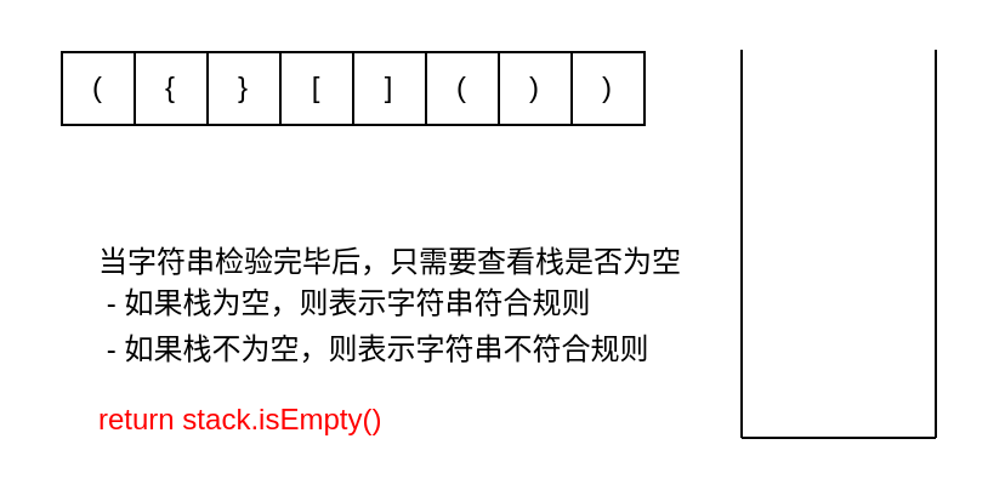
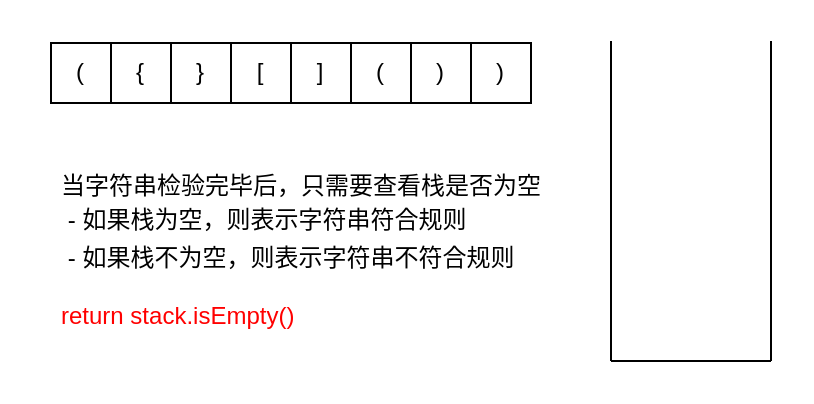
- <mxCell id="13" value="&lt;div style=&quot;text-align: left;&quot;&gt;&lt;span style=&quot;color: rgb(0, 0, 0); background-color: initial;&quot;&gt;当字符串检验完毕后，只需要查看栈是否为空&lt;/span&gt;&lt;/div&gt;&lt;div style=&quot;text-align: left; line-height: 180%;&quot;&gt;&lt;font color=&quot;#000000&quot;&gt;&lt;span style=&quot;background-color: initial;&quot;&gt;&amp;nbsp;-&lt;/span&gt;&lt;span style=&quot;background-color: initial;&quot;&gt;&#09;&lt;/span&gt;&lt;span style=&quot;background-color: initial;&quot;&gt;如果栈为空，则表示字符串符合规则&lt;/span&gt;&lt;/font&gt;&lt;/div&gt;&lt;font color=&quot;#000000&quot;&gt;&lt;div style=&quot;text-align: left;&quot;&gt;&lt;span style=&quot;background-color: initial;&quot;&gt;&amp;nbsp;-&lt;/span&gt;&lt;span style=&quot;background-color: initial;&quot;&gt;&#09;&lt;/span&gt;&lt;span style=&quot;background-color: initial;&quot;&gt;如果栈不为空，则表示字符串不符合规则&lt;/span&gt;&lt;/div&gt;&lt;div style=&quot;text-align: left;&quot;&gt;&lt;br&gt;&lt;/div&gt;&lt;/font&gt;&lt;div style=&quot;text-align: left;&quot;&gt;&lt;span style=&quot;background-color: initial;&quot;&gt;return stack.isEmpty()&lt;/span&gt;&lt;/div&gt;" style="text;html=1;align=center;verticalAlign=middle;resizable=0;points=[];autosize=1;strokeColor=none;fillColor=none;fontSize=12;fontColor=#FF0000;" vertex="1" parent="1"><mxGeometry x="30" y="95" width="260" height="90" as="geometry" /></mxCell>
+ <mxCell id="13" value="&lt;div style=&quot;text-align: left;&quot;&gt;&lt;span style=&quot;color: rgb(0, 0, 0); background-color: initial;&quot;&gt;当字符串检验完毕后，只需要查看栈是否为空&lt;/span&gt;&lt;/div&gt;&lt;div style=&quot;text-align: left; line-height: 180%;&quot;&gt;&lt;font color=&quot;#000000&quot;&gt;&lt;span style=&quot;background-color: initial;&quot;&gt;&amp;nbsp;-&lt;/span&gt;&lt;span style=&quot;background-color: initial;&quot;&gt;&#09;&lt;/span&gt;&lt;span style=&quot;background-color: initial;&quot;&gt;如果栈为空，则表示字符串符合规则&lt;/span&gt;&lt;/font&gt;&lt;/div&gt;&lt;font color=&quot;#000000&quot;&gt;&lt;div style=&quot;text-align: left;&quot;&gt;&lt;span style=&quot;background-color: initial;&quot;&gt;&amp;nbsp;-&lt;/span&gt;&lt;span style=&quot;background-color: initial;&quot;&gt;&#09;&lt;/span&gt;&lt;span style=&quot;background-color: initial;&quot;&gt;如果栈不为空，则表示字符串不符合规则&lt;/span&gt;&lt;/div&gt;&lt;div style=&quot;text-align: left;&quot;&gt;&lt;br&gt;&lt;/div&gt;&lt;/font&gt;&lt;div style=&quot;text-align: left;&quot;&gt;&lt;span style=&quot;background-color: initial;&quot;&gt;return stack.isEmpty()&lt;/span&gt;&lt;/div&gt;" style="text;html=1;align=center;verticalAlign=middle;resizable=0;points=[];autosize=1;strokeColor=none;fillColor=none;fontSize=12;fontColor=#FF0000;" vertex="1" parent="1"><mxGeometry x="20" y="80" width="260" height="90" as="geometry" /></mxCell>
